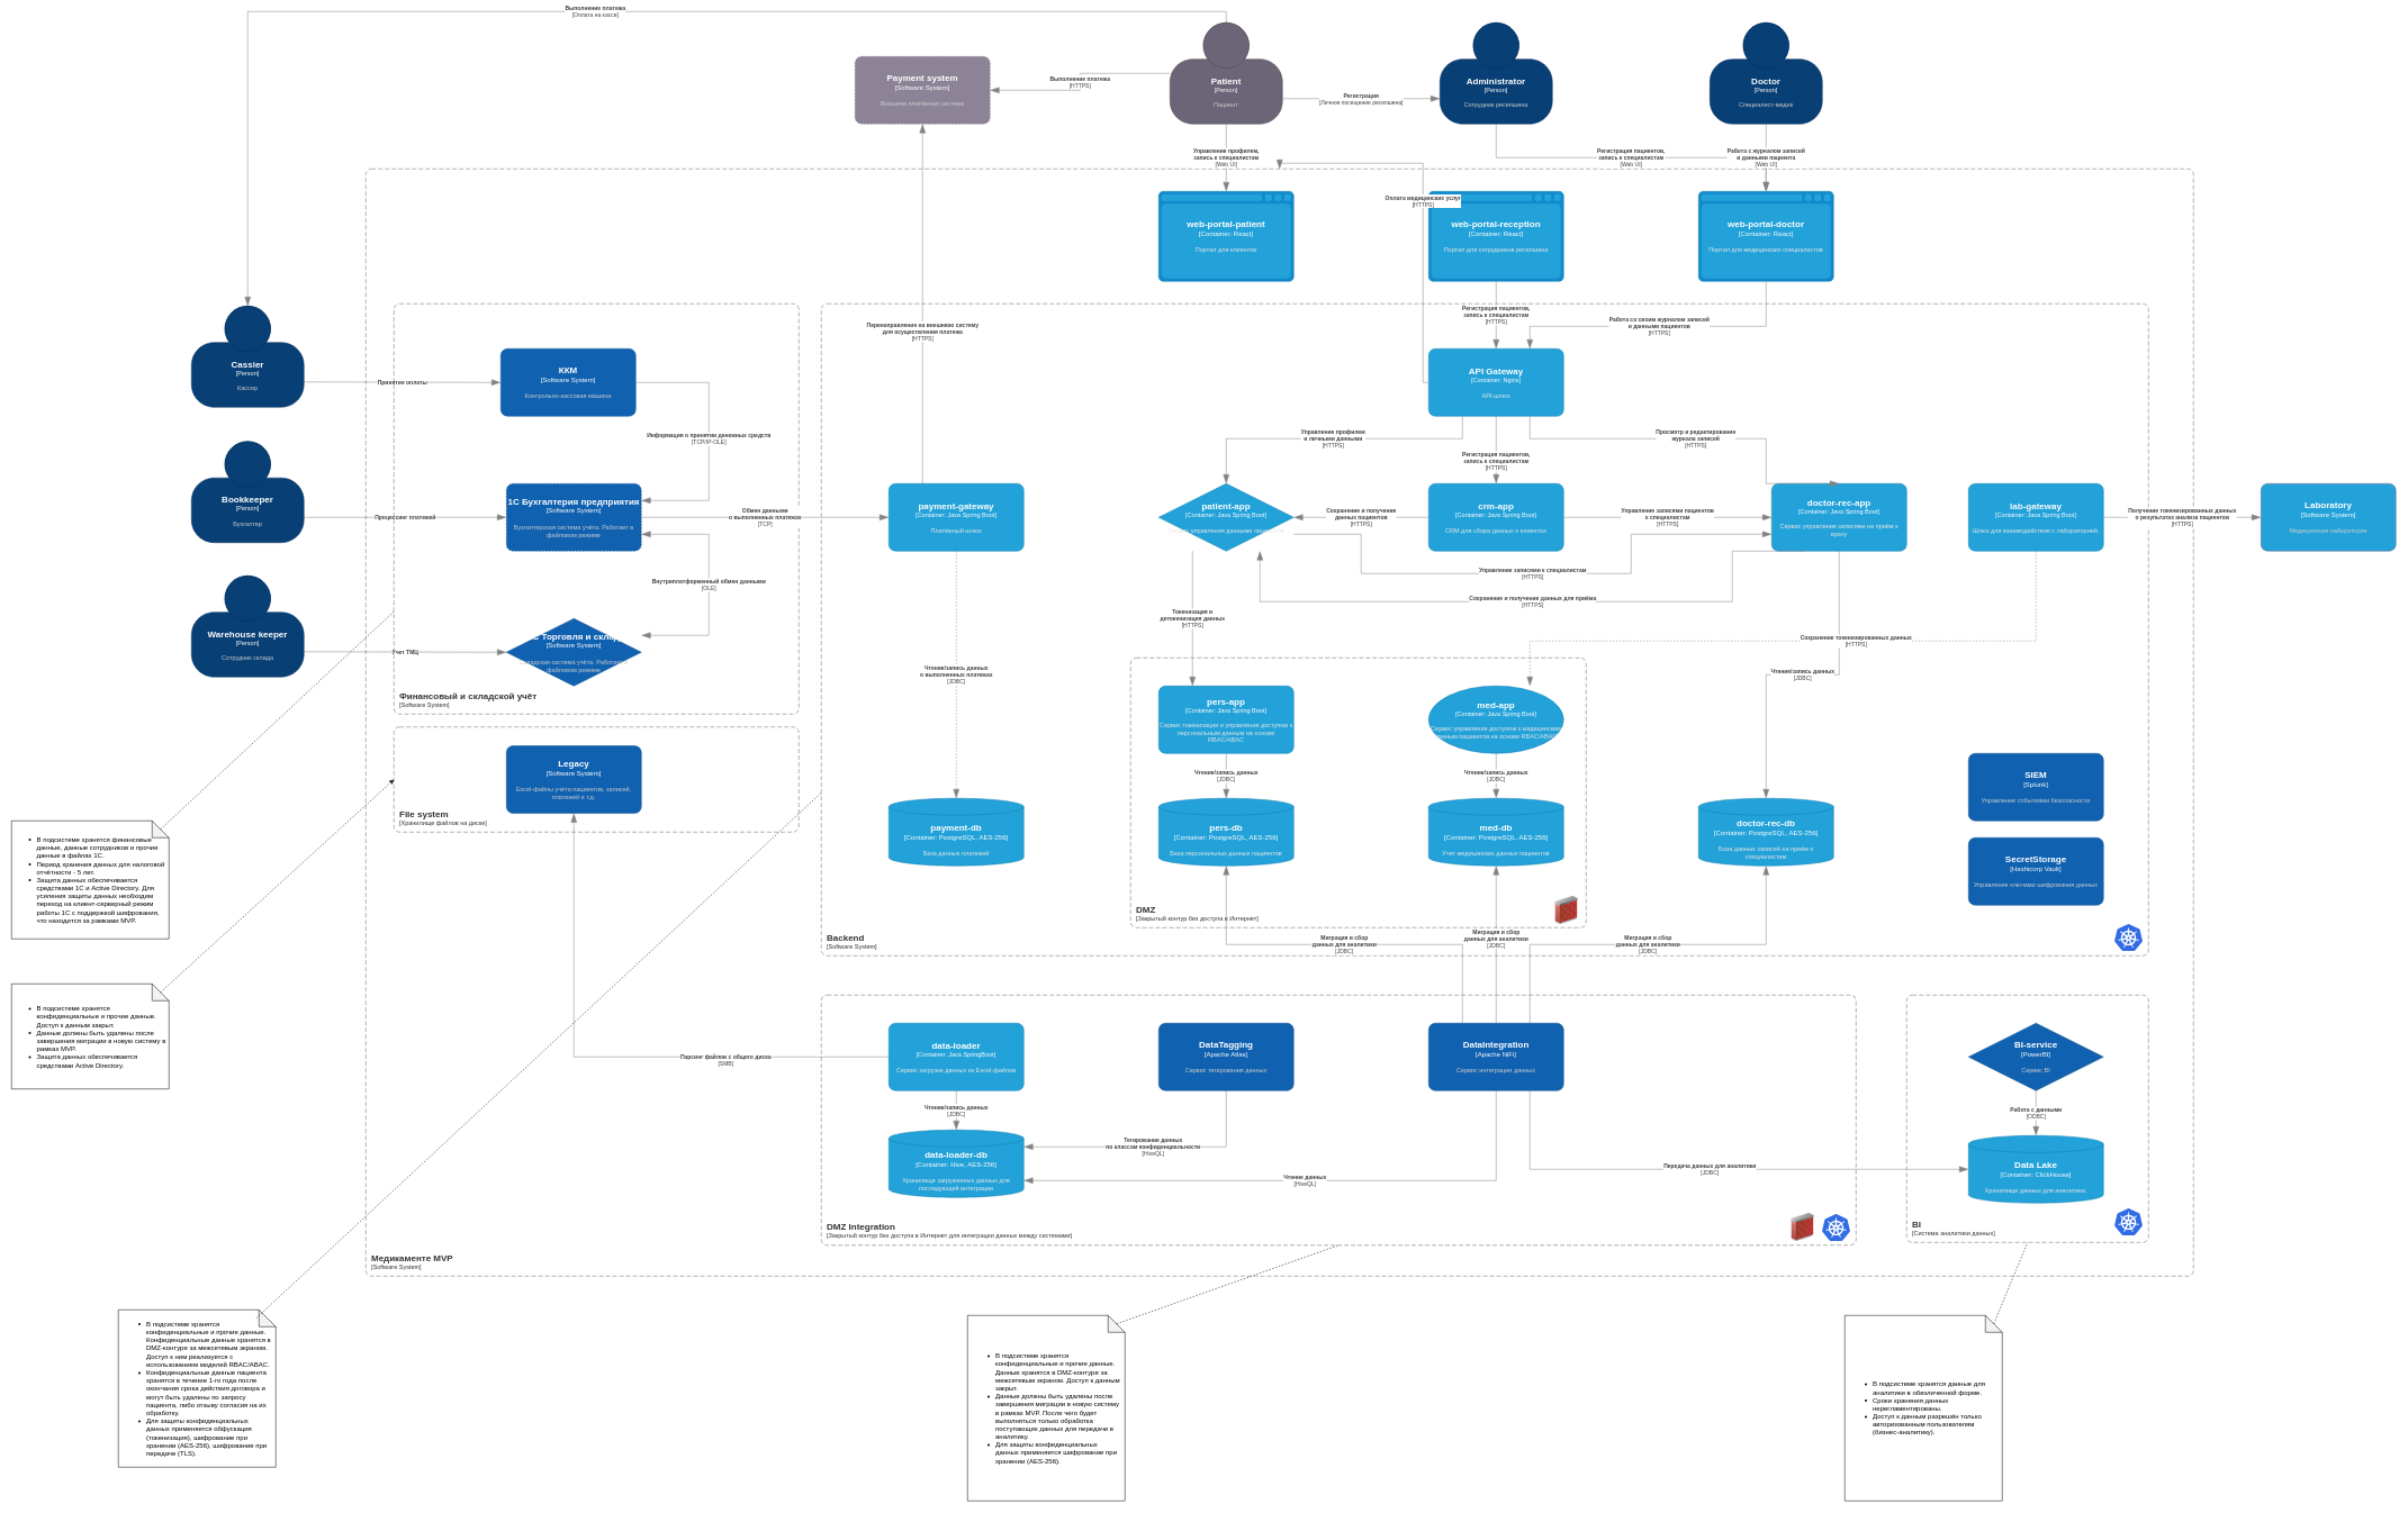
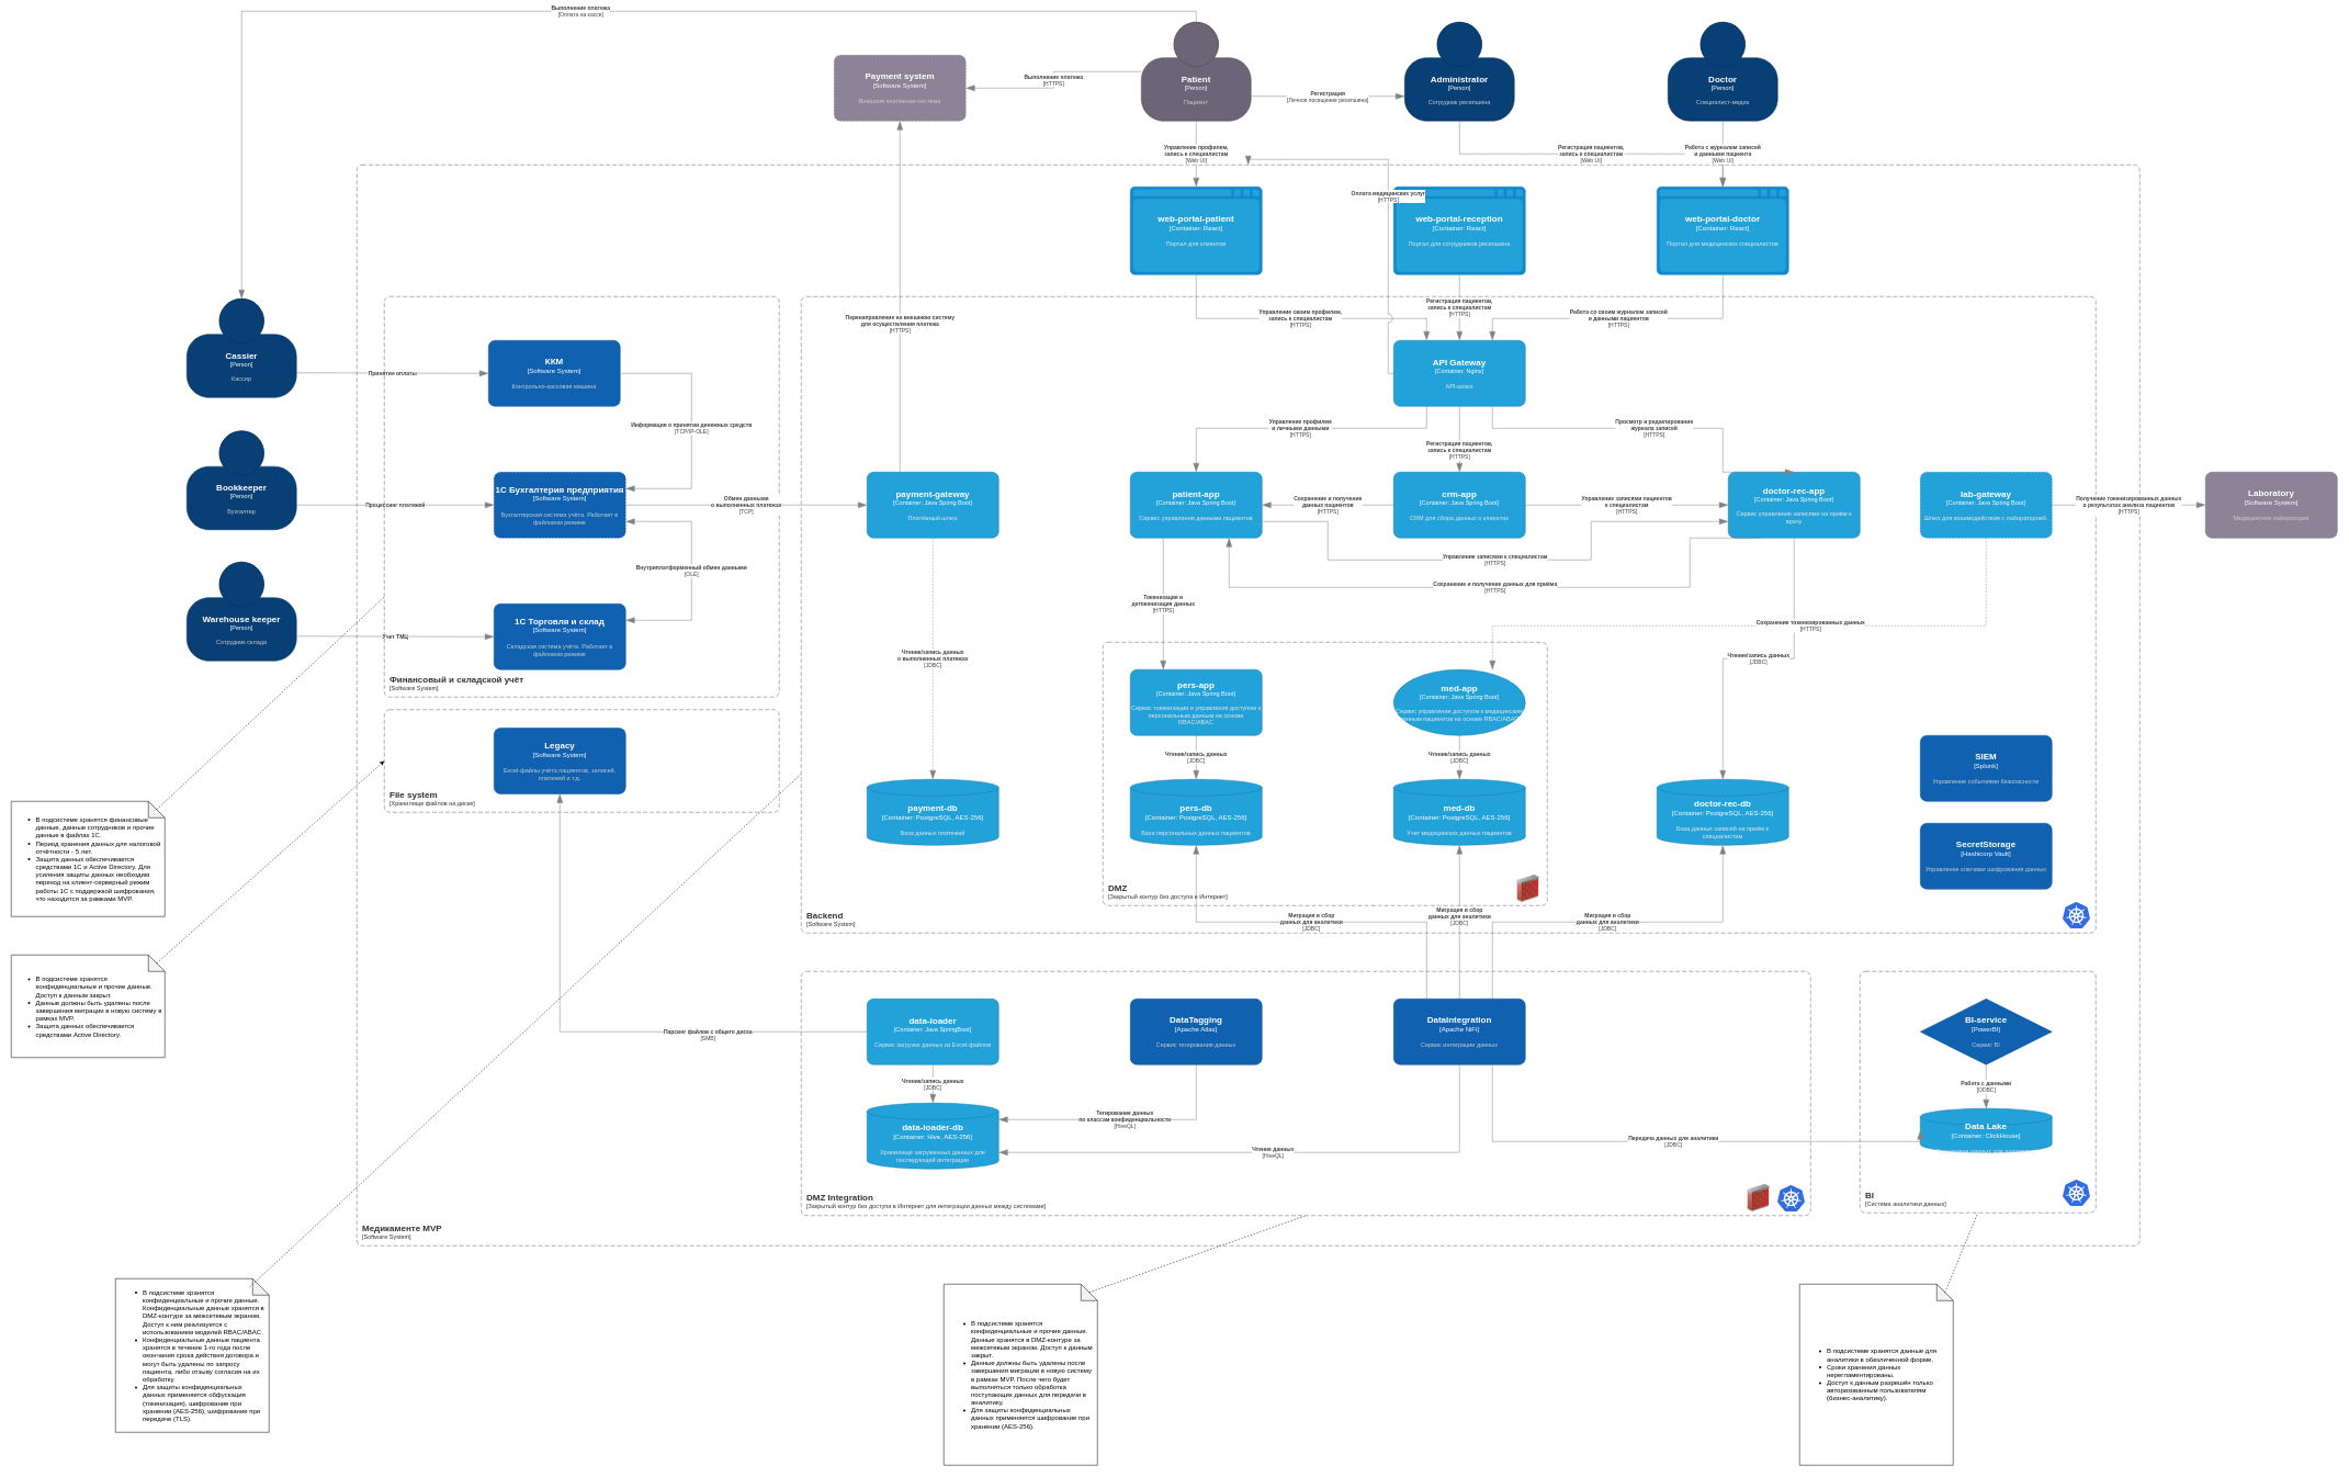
+ <mxCell id="50" value="&lt;div style=&quot;text-align: left&quot;&gt;&lt;div style=&quot;text-align: center&quot;&gt;&lt;b&gt;Управление своим профилем, &#10;запись к специалистам&lt;/b&gt;&lt;/div&gt;&lt;div style=&quot;text-align: center&quot;&gt;[HTTPS]&lt;/div&gt;&lt;/div&gt;" style="endArrow=blockThin;html=1;fontSize=10;fontColor=#404040;strokeWidth=1;endFill=1;strokeColor=#828282;elbow=vertical;metaEdit=1;endSize=14;startSize=14;jumpStyle=arc;jumpSize=16;rounded=0;edgeStyle=orthogonalEdgeStyle;exitX=0.5;exitY=1;exitDx=0;exitDy=0;exitPerimeter=0;entryX=0.25;entryY=0;entryDx=0;entryDy=0;entryPerimeter=0;" edge="1" parent="1" source="9" target="12"><mxGeometry width="240" relative="1" as="geometry"><mxPoint x="2310" y="230" as="sourcePoint" /><mxPoint x="2310" y="350" as="targetPoint" /><Array as="points"><mxPoint x="2180" y="580" /><mxPoint x="2600" y="580" /></Array></mxGeometry></mxCell>
- <mxCell id="14" value="&lt;font style=&quot;font-size: 16px&quot;&gt;&lt;b&gt;patient-app&lt;/b&gt;&lt;/font&gt;&lt;div&gt;[Container: Java Spring Boot]&lt;/div&gt;&lt;br&gt;&lt;div&gt;&lt;font style=&quot;font-size: 11px&quot;&gt;&lt;font color=&quot;#E6E6E6&quot;&gt;Сервис управления данными пациентов&lt;/font&gt;&lt;/div&gt;" style="rhombus;whiteSpace=wrap;html=1;fontSize=11;labelBackgroundColor=none;fillColor=#23A2D9;fontColor=#ffffff;align=center;arcSize=10;strokeColor=#0E7DAD;metaEdit=1;resizable=1;points=[[0.25,0,0],[0.5,0,0],[0.75,0,0],[1,0.25,0],[1,0.5,0],[1,0.75,0],[0.75,1,0],[0.5,1,0],[0.25,1,0],[0,0.75,0],[0,0.5,0],[0,0.25,0]];" vertex="1" parent="1"><mxGeometry x="2060" y="860" width="240" height="120" as="geometry" /></mxCell>
+ <mxCell id="14" value="&lt;font style=&quot;font-size: 16px&quot;&gt;&lt;b&gt;patient-app&lt;/b&gt;&lt;/font&gt;&lt;div&gt;[Container: Java Spring Boot]&lt;/div&gt;&lt;br&gt;&lt;div&gt;&lt;font style=&quot;font-size: 11px&quot;&gt;&lt;font color=&quot;#E6E6E6&quot;&gt;Сервис управления данными пациентов&lt;/font&gt;&lt;/div&gt;" style="rounded=1;whiteSpace=wrap;html=1;fontSize=11;labelBackgroundColor=none;fillColor=#23A2D9;fontColor=#ffffff;align=center;arcSize=10;strokeColor=#0E7DAD;metaEdit=1;resizable=1;points=[[0.25,0,0],[0.5,0,0],[0.75,0,0],[1,0.25,0],[1,0.5,0],[1,0.75,0],[0.75,1,0],[0.5,1,0],[0.25,1,0],[0,0.75,0],[0,0.5,0],[0,0.25,0]];" vertex="1" parent="1"><mxGeometry x="2060" y="860" width="240" height="120" as="geometry" /></mxCell>
- <mxCell id="20" value="&lt;font style=&quot;font-size: 16px&quot;&gt;&lt;b&gt;lab-gateway&lt;/b&gt;&lt;/font&gt;&lt;div&gt;[Container: Java Spring Boot]&lt;/div&gt;&lt;br&gt;&lt;div&gt;&lt;font style=&quot;font-size: 11px&quot;&gt;&lt;font color=&quot;#E6E6E6&quot;&gt;Шлюз для взаимодействия с лабораторией.&lt;/font&gt;&lt;/div&gt;" style="rounded=1;whiteSpace=wrap;html=1;fontSize=11;labelBackgroundColor=none;fillColor=#23A2D9;fontColor=#ffffff;align=center;arcSize=10;strokeColor=#0E7DAD;metaEdit=1;resizable=1;points=[[0.25,0,0],[0.5,0,0],[0.75,0,0],[1,0.25,0],[1,0.5,0],[1,0.75,0],[0.75,1,0],[0.5,1,0],[0.25,1,0],[0,0.75,0],[0,0.5,0],[0,0.25,0]];" vertex="1" parent="1"><mxGeometry y="860" width="240" height="120" as="geometry" x="3500" /></mxCell>
+ <mxCell id="20" value="&lt;font style=&quot;font-size: 16px&quot;&gt;&lt;b&gt;lab-gateway&lt;/b&gt;&lt;/font&gt;&lt;div&gt;[Container: Java Spring Boot]&lt;/div&gt;&lt;br&gt;&lt;div&gt;&lt;font style=&quot;font-size: 11px&quot;&gt;&lt;font color=&quot;#E6E6E6&quot;&gt;Шлюз для взаимодействия с лабораторией.&lt;/font&gt;&lt;/div&gt;" style="rounded=1;whiteSpace=wrap;html=1;fontSize=11;labelBackgroundColor=none;fillColor=#23A2D9;fontColor=#ffffff;align=center;arcSize=10;strokeColor=#0E7DAD;metaEdit=1;resizable=1;points=[[0.25,0,0],[0.5,0,0],[0.75,0,0],[1,0.25,0],[1,0.5,0],[1,0.75,0],[0.75,1,0],[0.5,1,0],[0.25,1,0],[0,0.75,0],[0,0.5,0],[0,0.25,0]];dashed=1;" vertex="1" parent="1"><mxGeometry y="860" width="240" height="120" as="geometry" x="3500" /></mxCell>
- <mxCell id="8" value="&lt;font style=&quot;font-size: 16px&quot;&gt;&lt;b&gt;Laboratory&lt;/b&gt;&lt;/font&gt;&lt;div&gt;[Software System]&lt;/div&gt;&lt;br&gt;&lt;div&gt;&lt;font style=&quot;font-size: 11px&quot;&gt;&lt;font color=&quot;#cccccc&quot;&gt;Медицинская лаборатория&lt;/font&gt;&lt;/div&gt;" style="rounded=1;whiteSpace=wrap;html=1;labelBackgroundColor=none;fillColor=#23a2d9;fontColor=#ffffff;align=center;arcSize=10;strokeColor=#736782;metaEdit=1;resizable=0;points=[[0.25,0,0],[0.5,0,0],[0.75,0,0],[1,0.25,0],[1,0.5,0],[1,0.75,0],[0.75,1,0],[0.5,1,0],[0.25,1,0],[0,0.75,0],[0,0.5,0],[0,0.25,0]];" vertex="1" parent="1"><mxGeometry x="4020" y="860" width="240" height="120" as="geometry" /></mxCell>
+ <mxCell id="8" value="&lt;font style=&quot;font-size: 16px&quot;&gt;&lt;b&gt;Laboratory&lt;/b&gt;&lt;/font&gt;&lt;div&gt;[Software System]&lt;/div&gt;&lt;br&gt;&lt;div&gt;&lt;font style=&quot;font-size: 11px&quot;&gt;&lt;font color=&quot;#cccccc&quot;&gt;Медицинская лаборатория&lt;/font&gt;&lt;/div&gt;" style="rounded=1;whiteSpace=wrap;html=1;labelBackgroundColor=none;fillColor=#8C8496;fontColor=#ffffff;align=center;arcSize=10;strokeColor=#736782;metaEdit=1;resizable=0;points=[[0.25,0,0],[0.5,0,0],[0.75,0,0],[1,0.25,0],[1,0.5,0],[1,0.75,0],[0.75,1,0],[0.5,1,0],[0.25,1,0],[0,0.75,0],[0,0.5,0],[0,0.25,0]];" vertex="1" parent="1"><mxGeometry x="4020" y="860" width="240" height="120" as="geometry" /></mxCell>
- <mxCell id="26" value="&lt;font style=&quot;font-size: 16px&quot;&gt;&lt;b&gt;1C Торговля и склад&lt;/b&gt;&lt;/font&gt;&lt;div&gt;[Software System]&lt;/div&gt;&lt;br&gt;&lt;div&gt;&lt;font style=&quot;font-size: 11px&quot;&gt;&lt;font color=&quot;#cccccc&quot;&gt;Складская система учёта. Работает в файловом режиме&lt;/font&gt;&lt;/div&gt;" style="rhombus;whiteSpace=wrap;html=1;labelBackgroundColor=none;fillColor=#1061B0;fontColor=#ffffff;align=center;arcSize=10;strokeColor=#0D5091;metaEdit=1;resizable=0;points=[[0.25,0,0],[0.5,0,0],[0.75,0,0],[1,0.25,0],[1,0.5,0],[1,0.75,0],[0.75,1,0],[0.5,1,0],[0.25,1,0],[0,0.75,0],[0,0.5,0],[0,0.25,0]];" vertex="1" parent="1"><mxGeometry x="900" y="1100" width="240" height="120" as="geometry" /></mxCell>
+ <mxCell id="26" value="&lt;font style=&quot;font-size: 16px&quot;&gt;&lt;b&gt;1C Торговля и склад&lt;/b&gt;&lt;/font&gt;&lt;div&gt;[Software System]&lt;/div&gt;&lt;br&gt;&lt;div&gt;&lt;font style=&quot;font-size: 11px&quot;&gt;&lt;font color=&quot;#cccccc&quot;&gt;Складская система учёта. Работает в файловом режиме&lt;/font&gt;&lt;/div&gt;" style="rounded=1;whiteSpace=wrap;html=1;labelBackgroundColor=none;fillColor=#1061B0;fontColor=#ffffff;align=center;arcSize=10;strokeColor=#0D5091;metaEdit=1;resizable=0;points=[[0.25,0,0],[0.5,0,0],[0.75,0,0],[1,0.25,0],[1,0.5,0],[1,0.75,0],[0.75,1,0],[0.5,1,0],[0.25,1,0],[0,0.75,0],[0,0.5,0],[0,0.25,0]];" vertex="1" parent="1"><mxGeometry x="900" y="1100" width="240" height="120" as="geometry" /></mxCell>
- <mxCell id="72" value="&lt;font style=&quot;font-size: 16px&quot;&gt;&lt;b&gt;SecretStorage&lt;/b&gt;&lt;/font&gt;&lt;div&gt;[Hashicorp Vault]&lt;/div&gt;&lt;br&gt;&lt;div&gt;&lt;font style=&quot;font-size: 11px&quot;&gt;&lt;font color=&quot;#cccccc&quot;&gt;Управление ключами шифрования данных&lt;/font&gt;&lt;/div&gt;" style="rounded=1;whiteSpace=wrap;html=1;labelBackgroundColor=none;fillColor=#1061B0;fontColor=#ffffff;align=center;arcSize=10;strokeColor=#0D5091;metaEdit=1;resizable=1;points=[[0.25,0,0],[0.5,0,0],[0.75,0,0],[1,0.25,0],[1,0.5,0],[1,0.75,0],[0.75,1,0],[0.5,1,0],[0.25,1,0],[0,0.75,0],[0,0.5,0],[0,0.25,0]];" vertex="1" parent="1"><mxGeometry x="3500" y="1490" width="240" height="120" as="geometry" /></mxCell>
+ <mxCell id="72" value="&lt;font style=&quot;font-size: 16px&quot;&gt;&lt;b&gt;SecretStorage&lt;/b&gt;&lt;/font&gt;&lt;div&gt;[Hashicorp Vault]&lt;/div&gt;&lt;br&gt;&lt;div&gt;&lt;font style=&quot;font-size: 11px&quot;&gt;&lt;font color=&quot;#cccccc&quot;&gt;Управление ключами шифрования данных&lt;/font&gt;&lt;/div&gt;" style="rounded=1;whiteSpace=wrap;html=1;labelBackgroundColor=none;fillColor=#1061B0;fontColor=#ffffff;align=center;arcSize=10;strokeColor=#0D5091;metaEdit=1;resizable=1;points=[[0.25,0,0],[0.5,0,0],[0.75,0,0],[1,0.25,0],[1,0.5,0],[1,0.75,0],[0.75,1,0],[0.5,1,0],[0.25,1,0],[0,0.75,0],[0,0.5,0],[0,0.25,0]];" vertex="1" parent="1"><mxGeometry y="1500" width="240" height="120" as="geometry" x="3500" /></mxCell>
- <mxCell id="89" value="&lt;ul&gt;&lt;li&gt;В подсистеме хранятся конфиденциальные и прочие данные. Доступ к данным закрыт.&lt;/li&gt;&lt;li&gt;Данные должны быть удалены после завершения миграции в новую систему в рамках MVP.&lt;br&gt;&lt;/li&gt;&lt;li&gt;Защита данных обеспечивается средствами Active Directory.&lt;/li&gt;&lt;/ul&gt;" style="shape=note;whiteSpace=wrap;html=1;backgroundOutline=1;darkOpacity=0.05;align=left;spacing=5;" vertex="1" parent="1"><mxGeometry x="20" y="1750" width="280" height="187" as="geometry" /></mxCell>
+ <mxCell id="89" value="&lt;ul&gt;&lt;li&gt;В подсистеме хранятся конфиденциальные и прочие данные. Доступ к данным закрыт.&lt;/li&gt;&lt;li&gt;Данные должны быть удалены после завершения миграции в новую систему в рамках MVP.&lt;br&gt;&lt;/li&gt;&lt;li&gt;Защита данных обеспечивается средствами Active Directory.&lt;/li&gt;&lt;/ul&gt;" style="shape=note;whiteSpace=wrap;html=1;backgroundOutline=1;darkOpacity=0.05;align=left;spacing=5;" vertex="1" parent="1"><mxGeometry x="20" y="1740" width="280" height="187" as="geometry" /></mxCell>
- <mxCell id="41" value="&lt;font style=&quot;font-size: 16px&quot;&gt;&lt;b&gt;Data Lake&lt;/b&gt;&lt;/font&gt;&lt;div&gt;[Container:&amp;nbsp;ClickHouse]&lt;/div&gt;&lt;br&gt;&lt;div&gt;&lt;font style=&quot;font-size: 11px&quot;&gt;&lt;font color=&quot;#E6E6E6&quot;&gt;Хранилище данных для аналитики.&lt;/font&gt;&lt;/div&gt;" style="shape=cylinder3;size=15;whiteSpace=wrap;html=1;boundedLbl=1;rounded=0;labelBackgroundColor=none;fillColor=#23A2D9;fontSize=12;fontColor=#ffffff;align=center;strokeColor=#0E7DAD;metaEdit=1;points=[[0.5,0,0],[1,0.25,0],[1,0.5,0],[1,0.75,0],[0.5,1,0],[0,0.75,0],[0,0.5,0],[0,0.25,0]];resizable=0;" vertex="1" parent="1"><mxGeometry y="2020" width="240" height="120" as="geometry" x="3500" /></mxCell>
+ <mxCell id="41" value="&lt;font style=&quot;font-size: 16px&quot;&gt;&lt;b&gt;Data Lake&lt;/b&gt;&lt;/font&gt;&lt;div&gt;[Container:&amp;nbsp;ClickHouse]&lt;/div&gt;&lt;br&gt;&lt;div&gt;&lt;font style=&quot;font-size: 11px&quot;&gt;&lt;font color=&quot;#E6E6E6&quot;&gt;Хранилище данных для аналитики.&lt;/font&gt;&lt;/div&gt;" style="shape=cylinder3;size=15;whiteSpace=wrap;html=1;boundedLbl=1;rounded=0;labelBackgroundColor=none;fillColor=#23A2D9;fontSize=12;fontColor=#ffffff;align=center;strokeColor=#0E7DAD;metaEdit=1;points=[[0.5,0,0],[1,0.25,0],[1,0.5,0],[1,0.75,0],[0.5,1,0],[0,0.75,0],[0,0.5,0],[0,0.25,0]];resizable=0;" vertex="1" parent="1"><mxGeometry x="3500" y="2020" width="240" height="80" as="geometry" /></mxCell>
